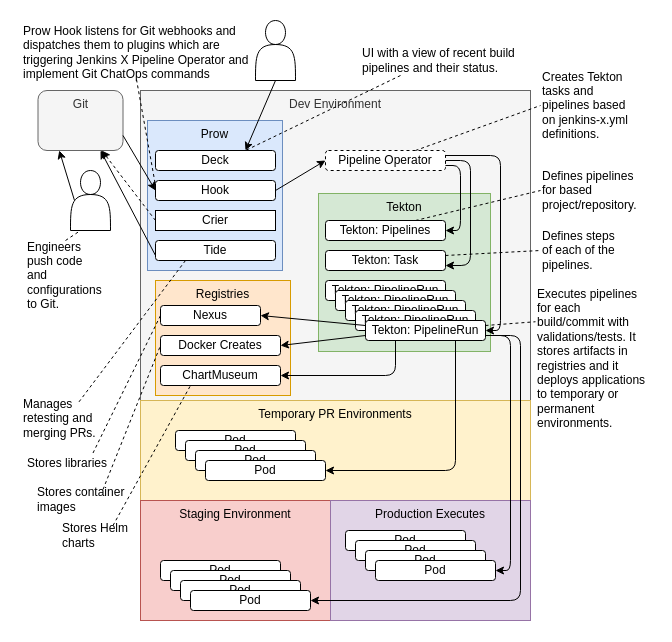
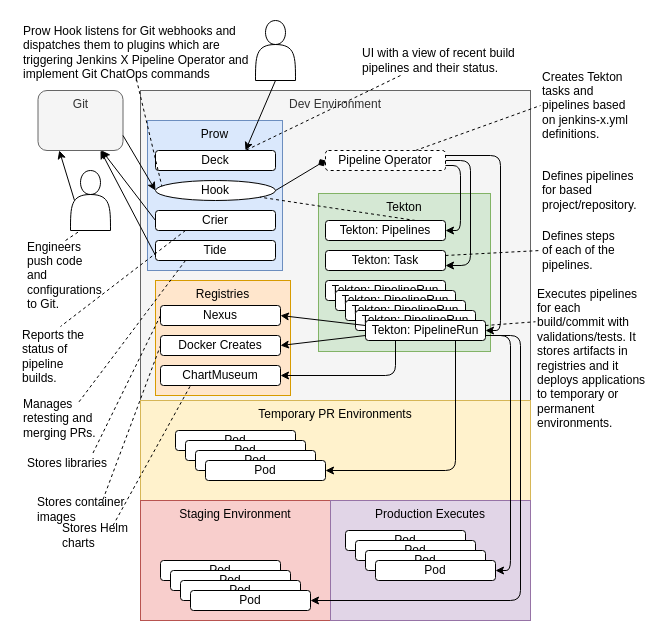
- <mxCell id="25" value="" style="endArrow=classic;html=1;exitX=1;exitY=0.5;exitDx=0;exitDy=0;entryX=0;entryY=0.5;entryDx=0;entryDy=0;" parent="1" source="6" target="24" edge="1"><mxGeometry width="50" height="50" relative="1" as="geometry"><mxPoint x="40" y="410" as="sourcePoint" /><mxPoint x="90" y="360" as="targetPoint" /></mxGeometry></mxCell>
+ <mxCell id="25" value="" style="endArrow=diamond;html=1;exitX=1;exitY=0.5;exitDx=0;exitDy=0;entryX=0;entryY=0.5;entryDx=0;entryDy=0;" parent="1" source="6" target="24" edge="1"><mxGeometry width="50" height="50" relative="1" as="geometry"><mxPoint x="40" y="410" as="sourcePoint" /><mxPoint x="90" y="360" as="targetPoint" /></mxGeometry></mxCell>
- <mxCell id="8" value="" style="endArrow=classic;html=1;exitX=0;exitY=0.5;exitDx=0;exitDy=0;entryX=0.75;entryY=1;entryDx=0;entryDy=0;dashed=1;" parent="1" source="15" target="7" edge="1"><mxGeometry width="50" height="50" relative="1" as="geometry"><mxPoint x="50" y="340" as="sourcePoint" /><mxPoint x="100" y="290" as="targetPoint" /></mxGeometry></mxCell>
+ <mxCell id="8" value="" style="endArrow=classic;html=1;exitX=0;exitY=0.5;exitDx=0;exitDy=0;entryX=0.75;entryY=1;entryDx=0;entryDy=0;" parent="1" source="15" target="7" edge="1"><mxGeometry width="50" height="50" relative="1" as="geometry"><mxPoint x="50" y="340" as="sourcePoint" /><mxPoint x="100" y="290" as="targetPoint" /></mxGeometry></mxCell>
- <mxCell id="6" value="Hook" style="rounded=1;whiteSpace=wrap;html=1;" parent="1" vertex="1"><mxGeometry x="155" y="180" width="120" height="20" as="geometry" /></mxCell>
+ <mxCell id="6" value="Hook" style="ellipse;whiteSpace=wrap;html=1;" parent="1" vertex="1"><mxGeometry x="155" y="180" width="120" height="20" as="geometry" /></mxCell>
- <mxCell id="45" value="" style="endArrow=none;dashed=1;html=1;exitX=0.75;exitY=0;exitDx=0;exitDy=0;entryX=0;entryY=0.5;entryDx=0;entryDy=0;" parent="1" source="28" target="44" edge="1"><mxGeometry width="50" height="50" relative="1" as="geometry"><mxPoint x="425" y="160" as="sourcePoint" /><mxPoint x="550" y="130" as="targetPoint" /></mxGeometry></mxCell>
+ <mxCell id="45" value="" style="endArrow=none;dashed=1;html=1;exitX=0.75;exitY=0;exitDx=0;exitDy=0;" parent="1" source="28" target="6" edge="1"><mxGeometry width="50" height="50" relative="1" as="geometry"><mxPoint x="425" y="160" as="sourcePoint" /><mxPoint x="550" y="130" as="targetPoint" /></mxGeometry></mxCell>
- <mxCell id="15" value="Crier" style="whiteSpace=wrap;html=1;rounded=0;" parent="1" vertex="1"><mxGeometry x="155" y="210" width="120" height="20" as="geometry" /></mxCell>
+ <mxCell id="15" value="Crier" style="rounded=1;whiteSpace=wrap;html=1;" parent="1" vertex="1"><mxGeometry x="155" y="210" width="120" height="20" as="geometry" /></mxCell>
+ <mxCell id="76" value="" style="endArrow=none;dashed=1;html=1;entryX=0.5;entryY=0;entryDx=0;entryDy=0;exitX=0.25;exitY=1;exitDx=0;exitDy=0;" parent="1" source="15" target="9" edge="1"><mxGeometry width="50" height="50" relative="1" as="geometry"><mxPoint x="100" y="200" as="sourcePoint" /><mxPoint x="80" y="300" as="targetPoint" /></mxGeometry></mxCell>
- <mxCell id="40" value="Nexus" style="rounded=1;whiteSpace=wrap;html=1;" parent="1" vertex="1"><mxGeometry x="160" y="305" width="100" height="20" as="geometry" /></mxCell>
+ <mxCell id="40" value="Nexus" style="rounded=1;whiteSpace=wrap;html=1;" parent="1" vertex="1"><mxGeometry x="160" y="305" width="120" height="20" as="geometry" /></mxCell>
+ <mxCell id="9" value="Reports the status of pipeline builds." style="text;html=1;strokeColor=none;fillColor=none;align=left;verticalAlign=middle;whiteSpace=wrap;rounded=0;" parent="1" vertex="1"><mxGeometry x="20" y="326" width="80" height="60" as="geometry" /></mxCell>
- <mxCell id="22" value="&lt;div&gt;&lt;span&gt;Stores container images&lt;/span&gt;&lt;/div&gt;" style="text;html=1;strokeColor=none;fillColor=none;align=left;verticalAlign=middle;whiteSpace=wrap;rounded=0;" parent="1" vertex="1"><mxGeometry x="35" y="489" width="90" height="20" as="geometry" /></mxCell>
+ <mxCell id="22" value="&lt;div&gt;&lt;span&gt;Stores container images&lt;/span&gt;&lt;/div&gt;" style="text;html=1;strokeColor=none;fillColor=none;align=left;verticalAlign=middle;whiteSpace=wrap;rounded=0;" parent="1" vertex="1"><mxGeometry x="35" y="499" width="90" height="20" as="geometry" /></mxCell>
